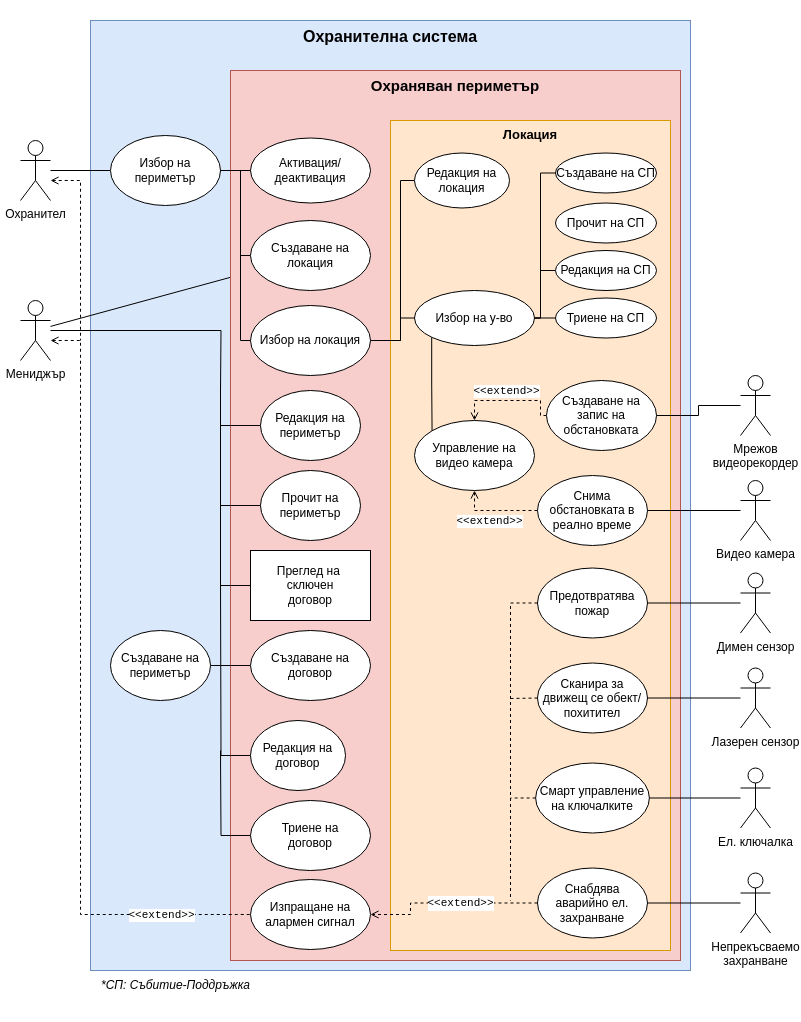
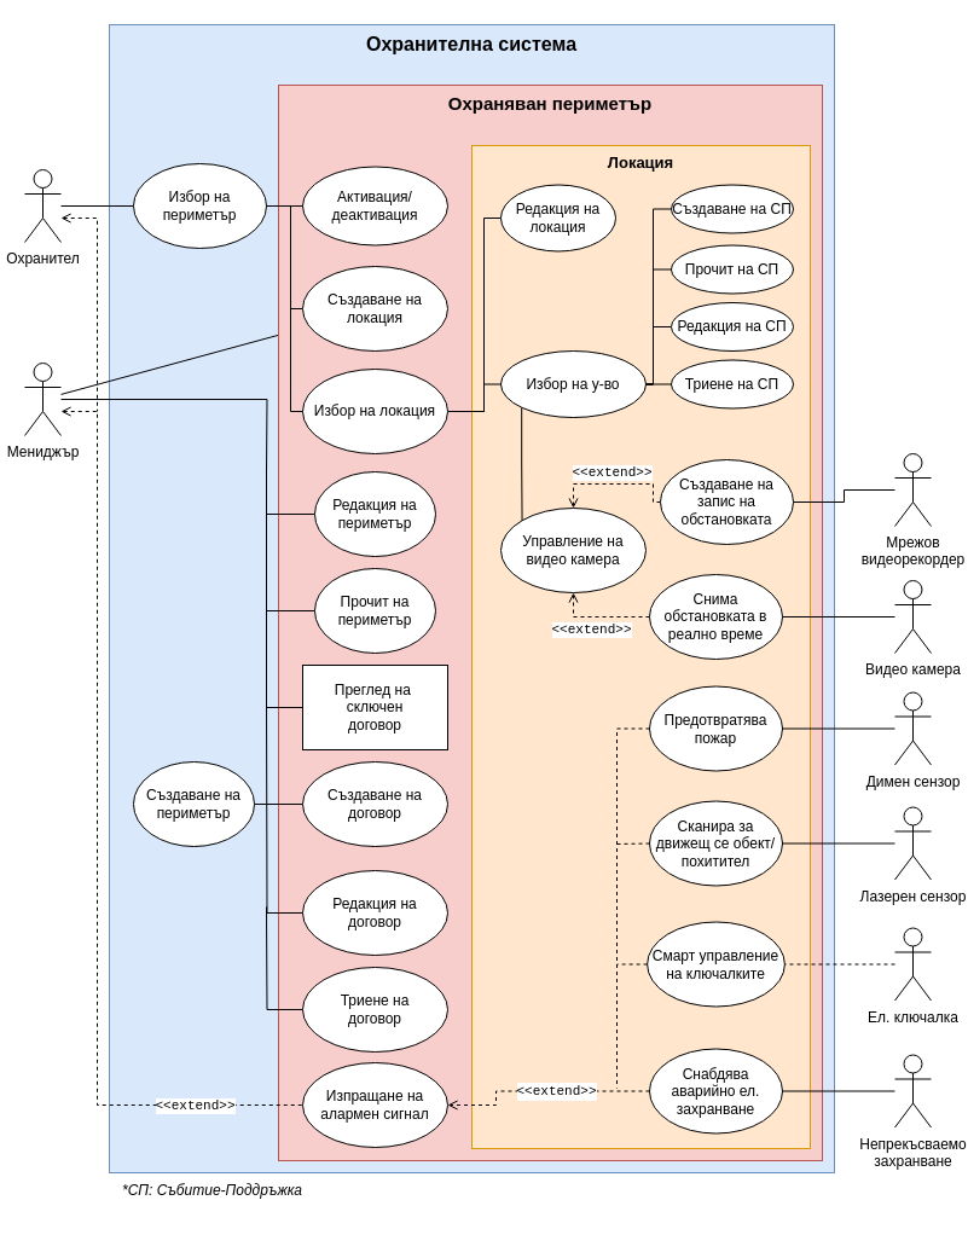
+ <mxCell id="68" style="edgeStyle=orthogonalEdgeStyle;rounded=0;orthogonalLoop=1;jettySize=auto;html=1;entryX=0;entryY=0.5;entryDx=0;entryDy=0;endArrow=none;endFill=0;" parent="1" source="71" target="74" edge="1"><mxGeometry relative="1" as="geometry"><Array as="points"><mxPoint x="540" y="318" /><mxPoint x="540" y="223" /></Array></mxGeometry></mxCell>
- <mxCell id="63" value="Редакция на&lt;div&gt;&lt;div&gt;договор&lt;/div&gt;&lt;/div&gt;" style="ellipse;whiteSpace=wrap;html=1;" parent="1" vertex="1"><mxGeometry x="250" y="720" width="95" height="70" as="geometry" /></mxCell>
+ <mxCell id="63" value="Редакция на&lt;div&gt;&lt;div&gt;договор&lt;/div&gt;&lt;/div&gt;" style="ellipse;whiteSpace=wrap;html=1;" parent="1" vertex="1"><mxGeometry x="250" y="720" width="120" height="70" as="geometry" /></mxCell>
- <mxCell id="27" style="edgeStyle=orthogonalEdgeStyle;rounded=0;orthogonalLoop=1;jettySize=auto;html=1;entryX=1;entryY=0.5;entryDx=0;entryDy=0;endArrow=none;endFill=0;" parent="1" source="28" target="35" edge="1"><mxGeometry relative="1" as="geometry" /></mxCell>
+ <mxCell id="27" style="edgeStyle=orthogonalEdgeStyle;rounded=0;orthogonalLoop=1;jettySize=auto;html=1;entryX=1;entryY=0.5;entryDx=0;entryDy=0;endArrow=none;endFill=0;dashed=1;" parent="1" source="28" target="35" edge="1"><mxGeometry relative="1" as="geometry" /></mxCell>
